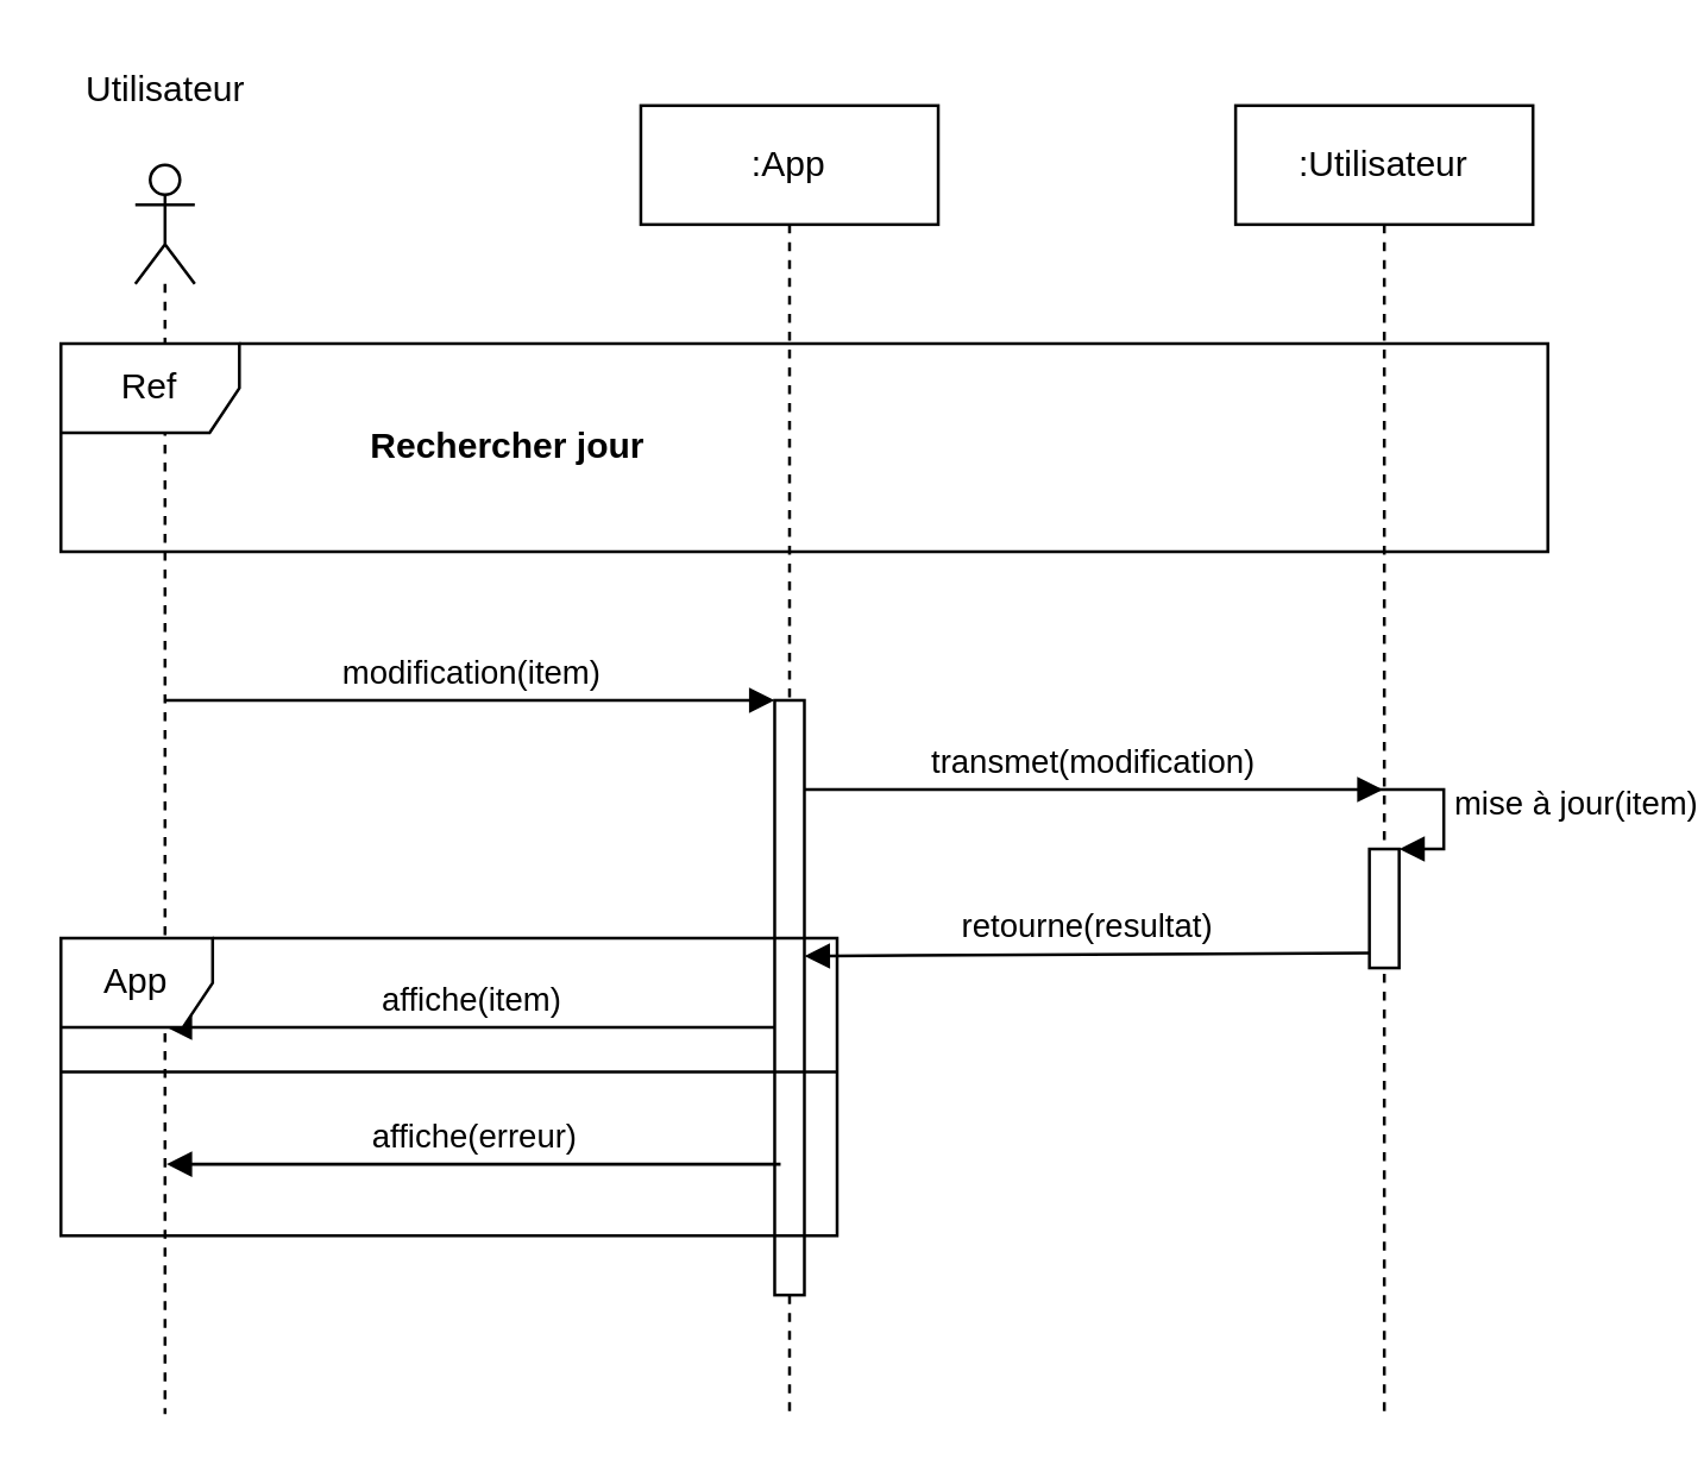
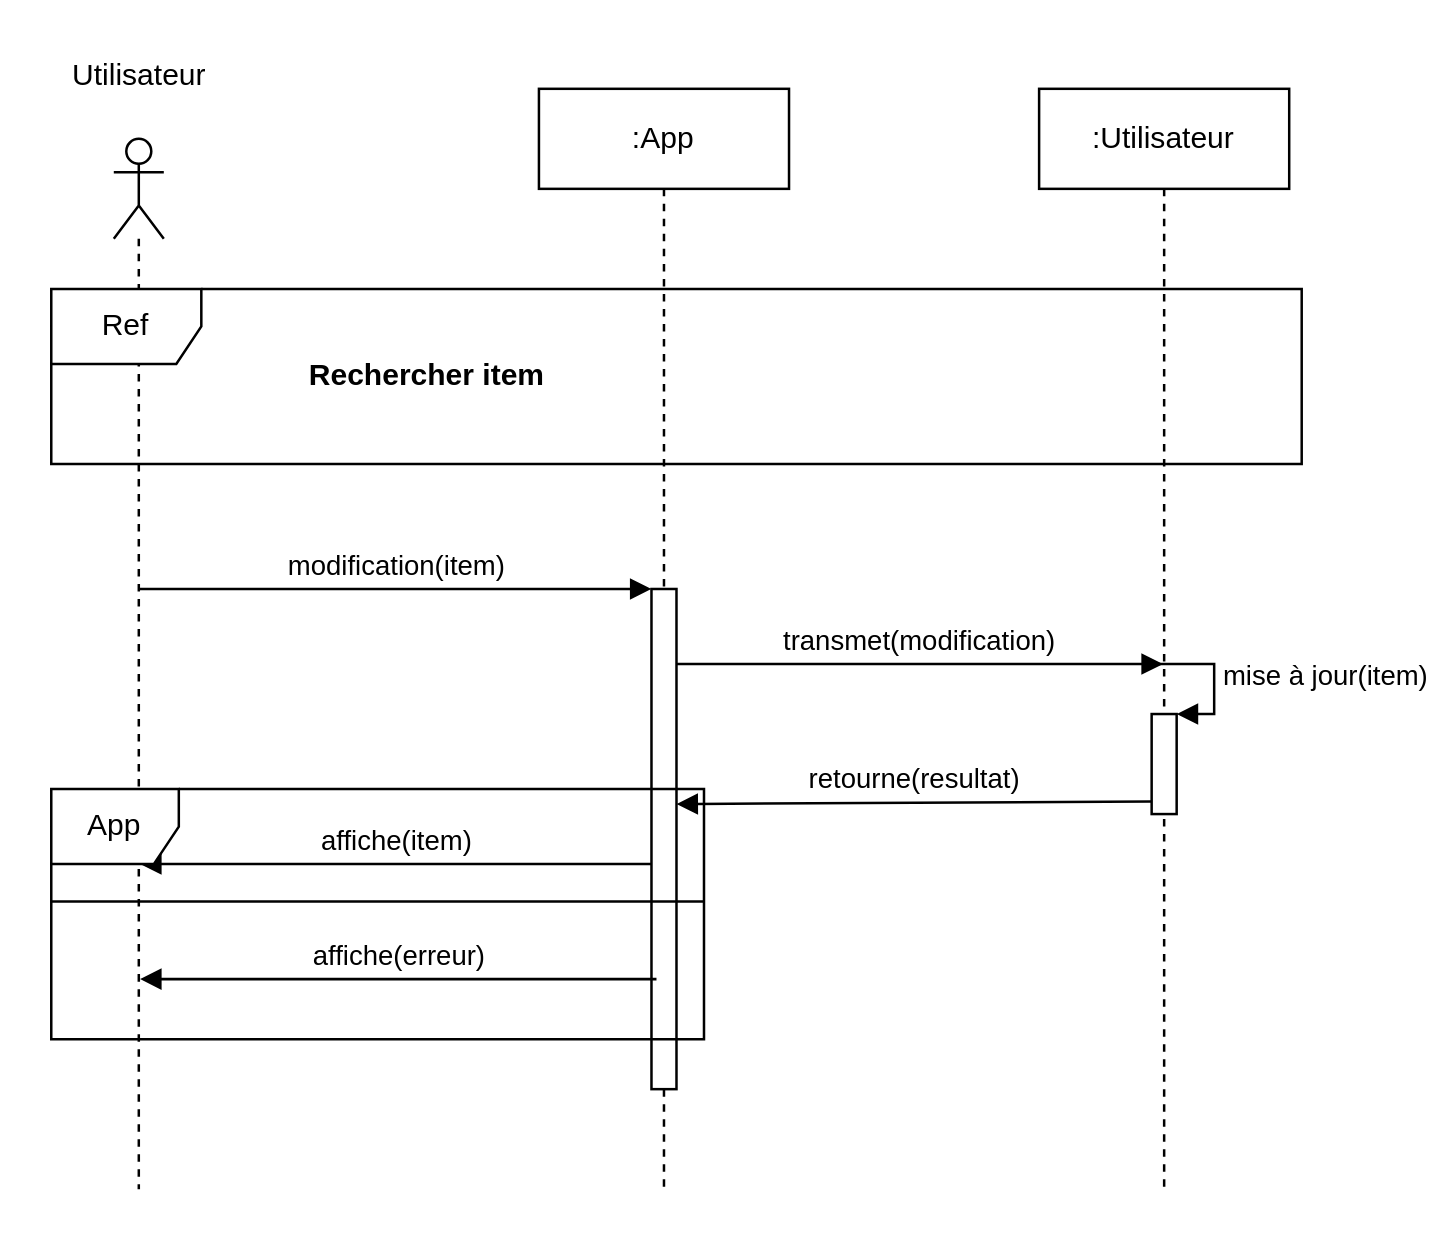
- <mxCell id="15" value="Rechercher jour" style="text;html=1;align=center;verticalAlign=middle;resizable=0;points=[];autosize=1;fontStyle=1" vertex="1" parent="1"><mxGeometry x="115" y="140" width="110" height="20" as="geometry" /></mxCell>
+ <mxCell id="15" value="Rechercher item" style="text;html=1;align=center;verticalAlign=middle;resizable=0;points=[];autosize=1;fontStyle=1" vertex="1" parent="1"><mxGeometry x="115" y="140" width="110" height="20" as="geometry" /></mxCell>
